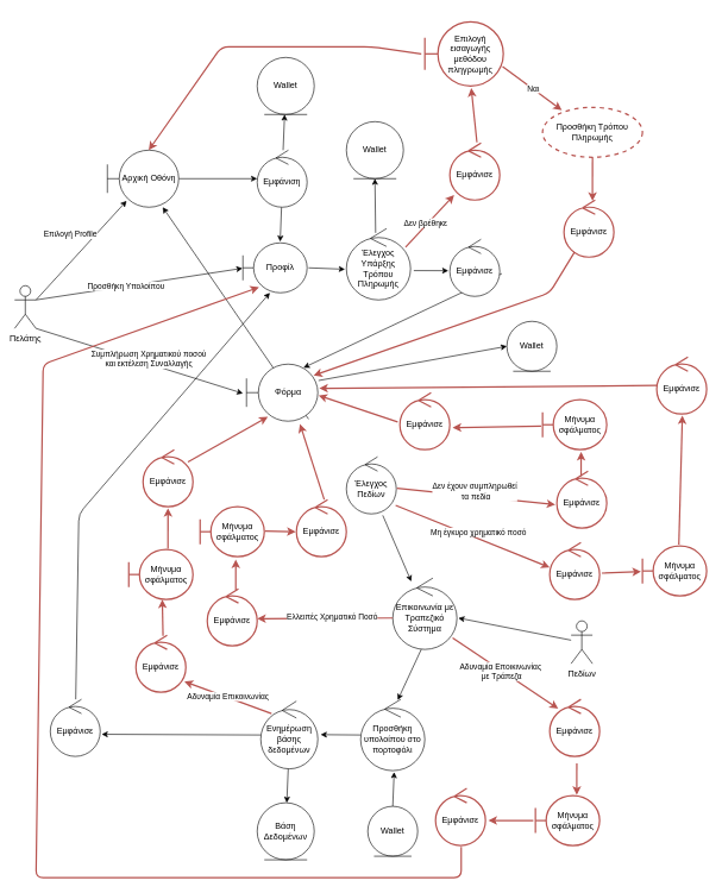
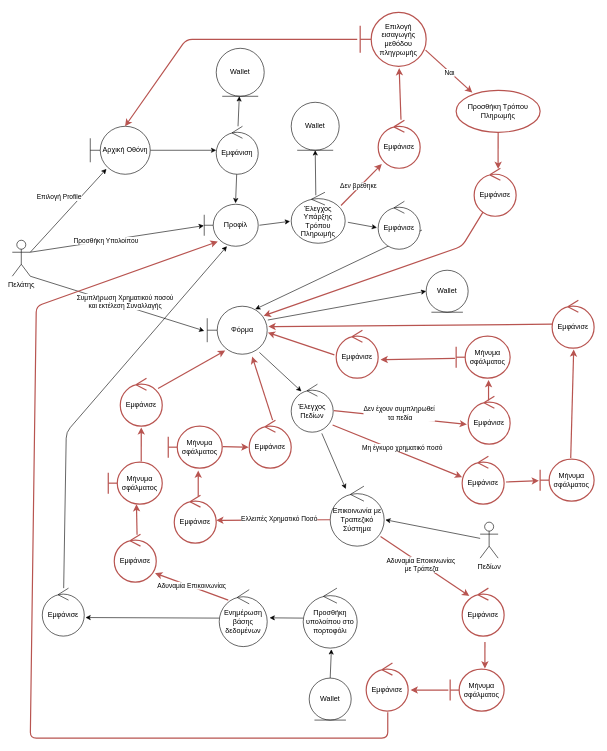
- <mxCell id="56" value="Επιλογή εισαγωγής μεθόδου πληγρωμής" style="shape=umlBoundary;whiteSpace=wrap;html=1;fillColor=none;strokeColor=#b85450;strokeWidth=2;" parent="1" vertex="1"><mxGeometry x="595" y="30" width="110" height="90" as="geometry" /></mxCell>
+ <mxCell id="56" value="Επιλογή εισαγωγής μεθόδου πληγρωμής" style="shape=umlBoundary;whiteSpace=wrap;html=1;fillColor=none;strokeColor=#b85450;strokeWidth=2;" parent="1" vertex="1"><mxGeometry x="600" y="20" width="110" height="90" as="geometry" /></mxCell>
- <mxCell id="32" value="Προσθήκη Τρόπου Πληρωμής" style="ellipse;whiteSpace=wrap;html=1;strokeColor=#b85450;fillColor=none;strokeWidth=2;dashed=1;" parent="1" vertex="1"><mxGeometry x="760" y="150" width="140" height="70" as="geometry" /></mxCell>
+ <mxCell id="32" value="Προσθήκη Τρόπου Πληρωμής" style="ellipse;whiteSpace=wrap;html=1;strokeColor=#b85450;fillColor=none;strokeWidth=2;" parent="1" vertex="1"><mxGeometry x="760" y="150" width="140" height="70" as="geometry" /></mxCell>
- <mxCell id="31" value="Έλεγχος Υπάρξης Τρόπου Πληρωμής" style="ellipse;shape=umlControl;whiteSpace=wrap;html=1;" parent="1" vertex="1"><mxGeometry x="485" y="320" width="90" height="100" as="geometry" /></mxCell>
+ <mxCell id="31" value="Έλεγχος Υπάρξης Τρόπου Πληρωμής" style="ellipse;shape=umlControl;whiteSpace=wrap;html=1;" parent="1" vertex="1"><mxGeometry x="485" y="320" width="90" height="85" as="geometry" /></mxCell>
- <mxCell id="28" style="edgeStyle=none;html=1;exitX=0.87;exitY=0.963;exitDx=0;exitDy=0;exitPerimeter=0;" parent="1" source="29" target="9" edge="1"><mxGeometry relative="1" as="geometry" /></mxCell>
+ <mxCell id="28" style="edgeStyle=none;html=1;entryX=0.243;entryY=0.15;entryDx=0;entryDy=0;entryPerimeter=0;exitX=0.87;exitY=0.963;exitDx=0;exitDy=0;exitPerimeter=0;" parent="1" source="29" target="18" edge="1"><mxGeometry relative="1" as="geometry" /></mxCell>
- <mxCell id="19" style="edgeStyle=none;html=1;exitX=0.444;exitY=1;exitDx=0;exitDy=0;exitPerimeter=0;entryX=0.578;entryY=0.01;entryDx=0;entryDy=0;entryPerimeter=0;" parent="1" source="20" target="93" edge="1"><mxGeometry relative="1" as="geometry"><mxPoint x="600" y="790" as="targetPoint" /></mxGeometry></mxCell>
- <mxCell id="23" style="edgeStyle=none;html=1;" parent="1" source="25" target="26" edge="1"><mxGeometry relative="1" as="geometry" /></mxCell>
- <mxCell id="26" value="Βάση Δεδομένων" style="ellipse;shape=umlEntity;whiteSpace=wrap;html=1;" parent="1" vertex="1"><mxGeometry x="360" y="1125" width="80" height="80" as="geometry" /></mxCell>
